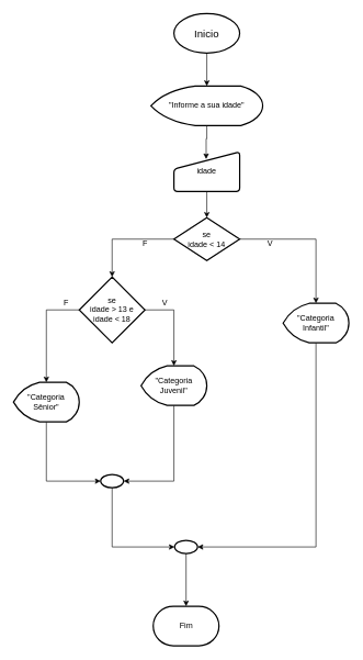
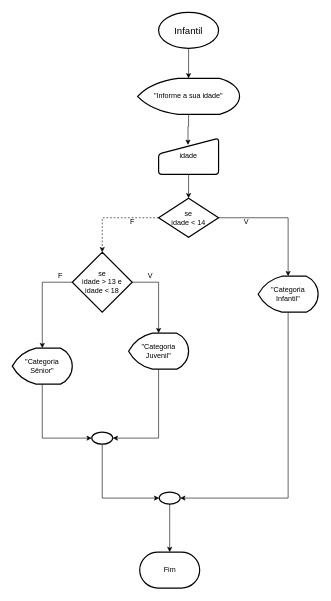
- <mxCell id="3" value="&lt;font style=&quot;font-size: 16px;&quot;&gt;Inicio&lt;/font&gt;" style="strokeWidth=2;html=1;shape=mxgraph.flowchart.start_1;whiteSpace=wrap;" vertex="1" parent="1"><mxGeometry x="264" y="20" width="100" height="60" as="geometry" /></mxCell>
+ <mxCell id="3" value="&lt;font style=&quot;font-size: 16px;&quot;&gt;Infantil&lt;/font&gt;" style="strokeWidth=2;html=1;shape=mxgraph.flowchart.start_1;whiteSpace=wrap;" vertex="1" parent="1"><mxGeometry x="264" y="20" width="100" height="60" as="geometry" /></mxCell>
- <mxCell id="9" style="edgeStyle=orthogonalEdgeStyle;rounded=0;orthogonalLoop=1;jettySize=auto;html=1;exitX=0;exitY=0.5;exitDx=0;exitDy=0;exitPerimeter=0;entryX=0.5;entryY=0;entryDx=0;entryDy=0;entryPerimeter=0;" edge="1" parent="1" source="10" target="15"><mxGeometry relative="1" as="geometry" /></mxCell>
+ <mxCell id="9" style="edgeStyle=orthogonalEdgeStyle;rounded=0;orthogonalLoop=1;jettySize=auto;html=1;exitX=0;exitY=0.5;exitDx=0;exitDy=0;exitPerimeter=0;entryX=0.5;entryY=0;entryDx=0;entryDy=0;entryPerimeter=0;dashed=1;" edge="1" parent="1" source="10" target="15"><mxGeometry relative="1" as="geometry" /></mxCell>
